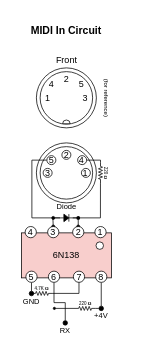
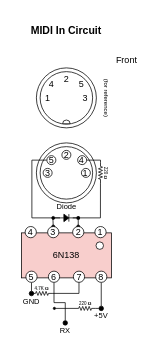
- <mxCell id="10" value="Front" style="text;html=1;align=center;verticalAlign=middle;resizable=0;points=[];autosize=1;" parent="1" vertex="1"><mxGeometry x="68" y="70" width="40" height="20" as="geometry" /></mxCell>
+ <mxCell id="10" value="Front" style="text;html=1;align=center;verticalAlign=middle;resizable=0;points=[];autosize=1;" parent="1" vertex="1"><mxGeometry x="148" y="70" width="40" height="20" as="geometry" /></mxCell>
- <mxCell id="56" value="+4V" style="text;html=1;align=center;verticalAlign=middle;resizable=0;points=[];autosize=1;fontSize=10;" parent="1" vertex="1"><mxGeometry x="119.49" y="410" width="30" height="20" as="geometry" /></mxCell>
+ <mxCell id="56" value="+5V" style="text;html=1;align=center;verticalAlign=middle;resizable=0;points=[];autosize=1;fontSize=10;" parent="1" vertex="1"><mxGeometry x="119.49" y="410" width="30" height="20" as="geometry" /></mxCell>
